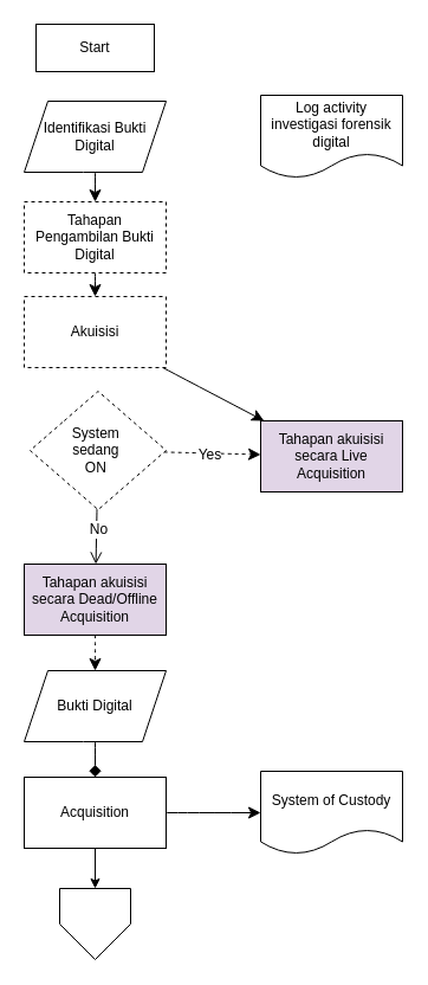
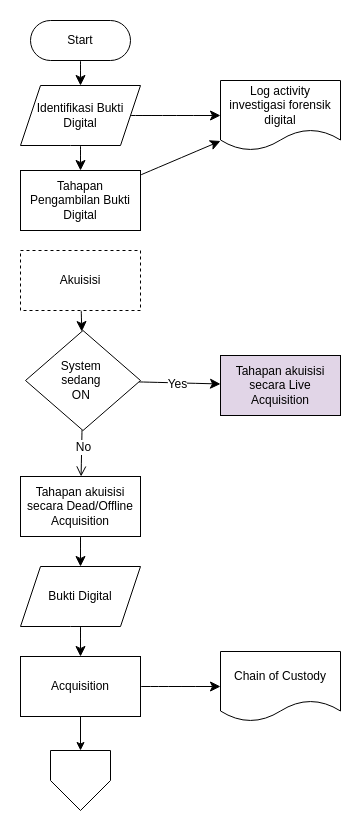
- <mxCell id="3" value="Start" style="whiteSpace=wrap;html=1;arcSize=50;rounded=0;" parent="1" vertex="1"><mxGeometry x="30" y="20" width="100" height="40" as="geometry" /></mxCell>
+ <mxCell id="3" value="Start" style="rounded=1;whiteSpace=wrap;html=1;arcSize=50;" parent="1" vertex="1"><mxGeometry x="30" y="20" width="100" height="40" as="geometry" /></mxCell>
+ <mxCell id="2" value="" style="edgeStyle=none;curved=1;rounded=0;orthogonalLoop=1;jettySize=auto;html=1;fontSize=12;startSize=8;endSize=8;" parent="1" source="3" target="6" edge="1"><mxGeometry relative="1" as="geometry" /></mxCell>
+ <mxCell id="5" value="" style="edgeStyle=none;curved=1;rounded=0;orthogonalLoop=1;jettySize=auto;html=1;fontSize=12;startSize=8;endSize=8;" parent="1" source="6" target="25" edge="1"><mxGeometry relative="1" as="geometry" /></mxCell>
- <mxCell id="8" value="Tahapan Pengambilan Bukti Digital" style="rounded=1;whiteSpace=wrap;html=1;arcSize=0;dashed=1;" parent="1" vertex="1"><mxGeometry x="20" y="170" width="120" height="60" as="geometry" /></mxCell>
+ <mxCell id="8" value="Tahapan Pengambilan Bukti Digital" style="rounded=1;whiteSpace=wrap;html=1;arcSize=0;" parent="1" vertex="1"><mxGeometry x="20" y="170" width="120" height="60" as="geometry" /></mxCell>
- <mxCell id="7" value="" style="edgeStyle=none;curved=1;rounded=0;orthogonalLoop=1;jettySize=auto;html=1;fontSize=12;startSize=8;endSize=8;" parent="1" source="8" target="10" edge="1"><mxGeometry relative="1" as="geometry" /></mxCell>
+ <mxCell id="7" value="" style="edgeStyle=none;curved=1;rounded=0;orthogonalLoop=1;jettySize=auto;html=1;fontSize=12;startSize=8;endSize=8;" parent="1" source="8" target="25" edge="1"><mxGeometry relative="1" as="geometry" /></mxCell>
- <mxCell id="9" value="" style="edgeStyle=none;curved=1;rounded=0;orthogonalLoop=1;jettySize=auto;html=1;fontSize=12;startSize=8;endSize=8;" parent="1" source="10" target="16" edge="1"><mxGeometry relative="1" as="geometry" /></mxCell>
+ <mxCell id="9" value="" style="edgeStyle=none;curved=1;rounded=0;orthogonalLoop=1;jettySize=auto;html=1;fontSize=12;startSize=8;endSize=8;" parent="1" source="10" target="15" edge="1"><mxGeometry relative="1" as="geometry" /></mxCell>
- <mxCell id="15" value="System&amp;nbsp;&lt;div&gt;sedang&amp;nbsp;&lt;div&gt;ON&amp;nbsp;&lt;/div&gt;&lt;/div&gt;" style="rhombus;whiteSpace=wrap;html=1;rounded=1;arcSize=0;align=center;dashed=1;" parent="1" vertex="1"><mxGeometry x="25" y="330" width="115" height="100" as="geometry" /></mxCell>
+ <mxCell id="15" value="System&amp;nbsp;&lt;div&gt;sedang&amp;nbsp;&lt;div&gt;ON&amp;nbsp;&lt;/div&gt;&lt;/div&gt;" style="rhombus;whiteSpace=wrap;html=1;rounded=1;arcSize=0;align=center;" parent="1" vertex="1"><mxGeometry x="25" y="330" width="115" height="100" as="geometry" /></mxCell>
- <mxCell id="11" value="" style="edgeStyle=none;curved=1;rounded=0;orthogonalLoop=1;jettySize=auto;html=1;fontSize=12;startSize=8;endSize=8;dashed=1;" parent="1" source="15" target="16" edge="1"><mxGeometry relative="1" as="geometry" /></mxCell>
+ <mxCell id="11" value="" style="edgeStyle=none;curved=1;rounded=0;orthogonalLoop=1;jettySize=auto;html=1;fontSize=12;startSize=8;endSize=8;" parent="1" source="15" target="16" edge="1"><mxGeometry relative="1" as="geometry" /></mxCell>
- <mxCell id="18" value="Tahapan akuisisi secara Dead/Offline Acquisition" style="whiteSpace=wrap;html=1;rounded=1;arcSize=0;fillColor=#e1d5e7;" parent="1" vertex="1"><mxGeometry x="20" y="476" width="120" height="60" as="geometry" /></mxCell>
+ <mxCell id="18" value="Tahapan akuisisi secara Dead/Offline Acquisition" style="whiteSpace=wrap;html=1;rounded=1;arcSize=0;" parent="1" vertex="1"><mxGeometry x="20" y="476" width="120" height="60" as="geometry" /></mxCell>
- <mxCell id="17" value="" style="edgeStyle=none;curved=1;rounded=0;orthogonalLoop=1;jettySize=auto;html=1;fontSize=12;startSize=8;endSize=8;dashed=1;" parent="1" source="18" target="24" edge="1"><mxGeometry relative="1" as="geometry" /></mxCell>
+ <mxCell id="17" value="" style="edgeStyle=none;curved=1;rounded=0;orthogonalLoop=1;jettySize=auto;html=1;fontSize=12;startSize=8;endSize=8;" parent="1" source="18" target="24" edge="1"><mxGeometry relative="1" as="geometry" /></mxCell>
- <mxCell id="23" style="edgeStyle=none;curved=1;rounded=0;orthogonalLoop=1;jettySize=auto;html=1;entryX=0.5;entryY=0;entryDx=0;entryDy=0;fontSize=12;startSize=8;endSize=8;endArrow=diamond;" parent="1" source="24" target="21" edge="1"><mxGeometry relative="1" as="geometry" /></mxCell>
+ <mxCell id="23" style="edgeStyle=none;curved=1;rounded=0;orthogonalLoop=1;jettySize=auto;html=1;entryX=0.5;entryY=0;entryDx=0;entryDy=0;fontSize=12;startSize=8;endSize=8;" parent="1" source="24" target="21" edge="1"><mxGeometry relative="1" as="geometry" /></mxCell>
- <mxCell id="22" value="System of Custody" style="shape=document;whiteSpace=wrap;html=1;boundedLbl=1;rounded=1;arcSize=0;" parent="1" vertex="1"><mxGeometry x="220" y="651" width="120" height="70" as="geometry" /></mxCell>
+ <mxCell id="22" value="Chain of Custody" style="shape=document;whiteSpace=wrap;html=1;boundedLbl=1;rounded=1;arcSize=0;" parent="1" vertex="1"><mxGeometry x="220" y="651" width="120" height="70" as="geometry" /></mxCell>
